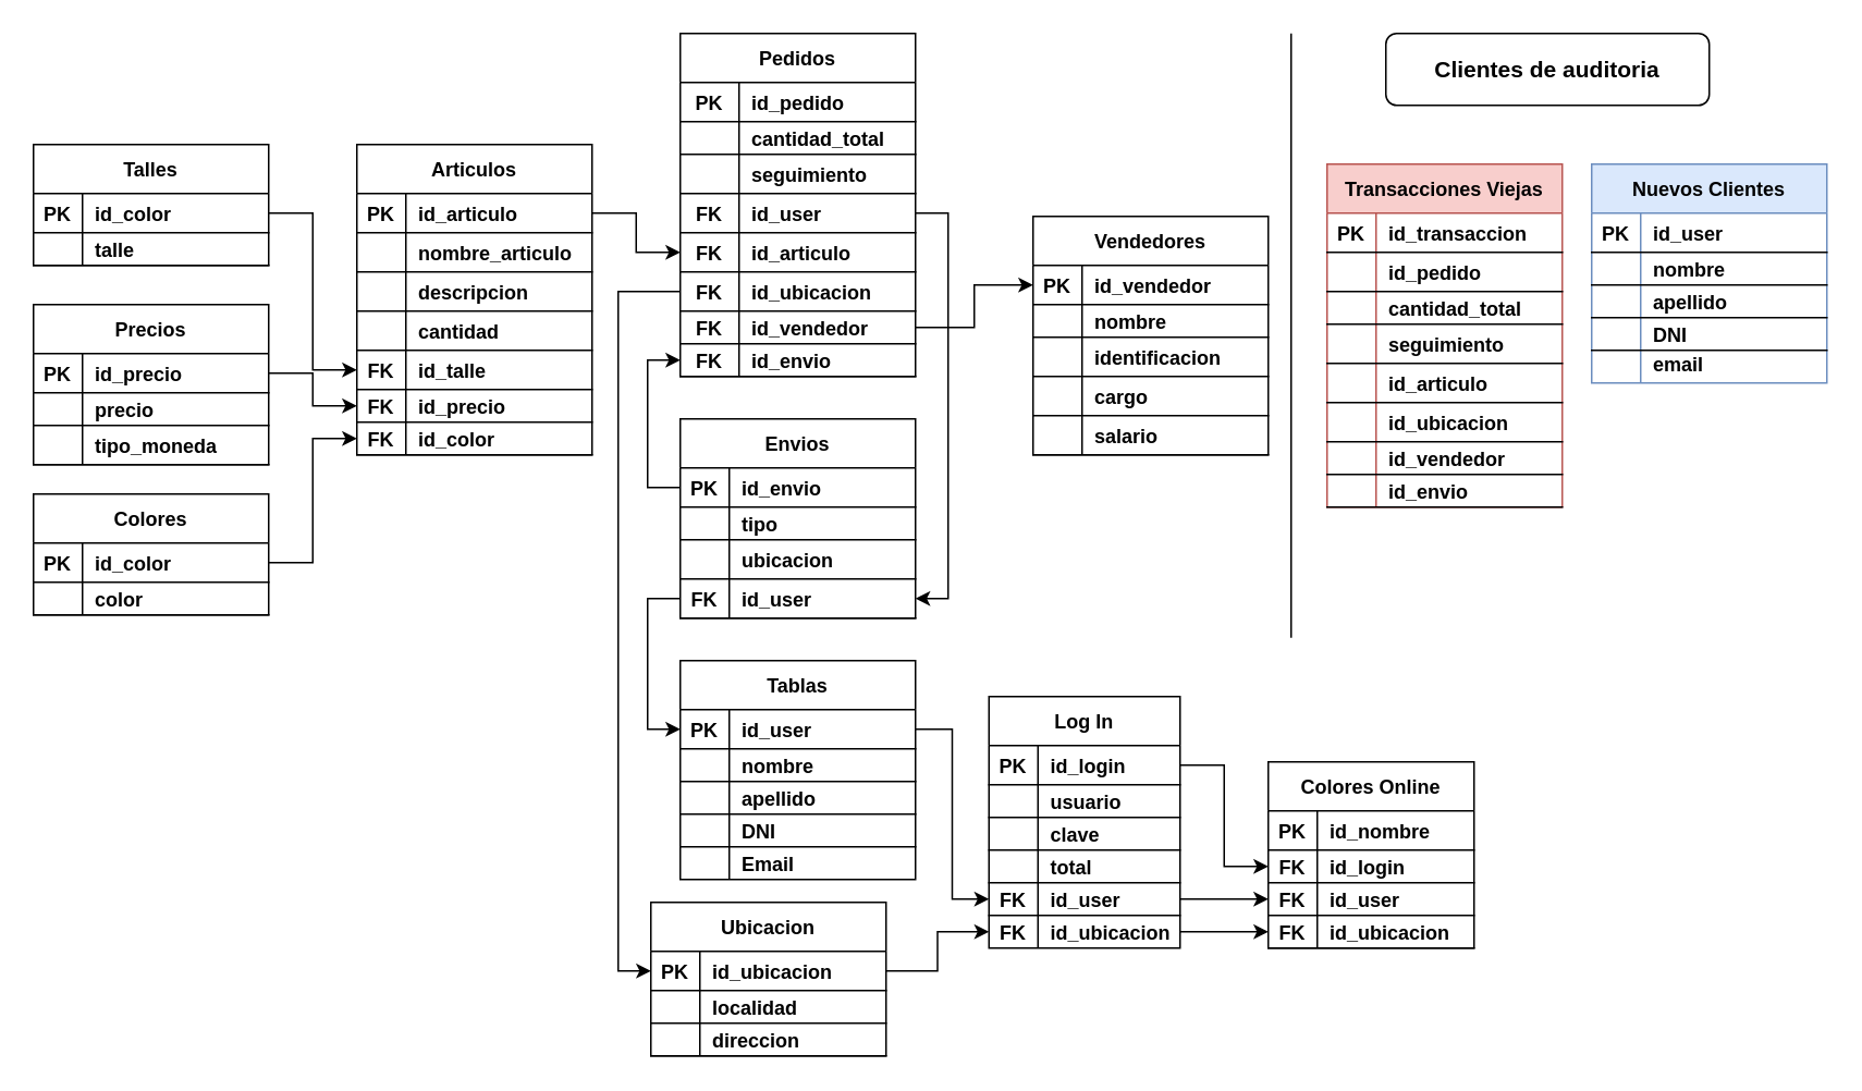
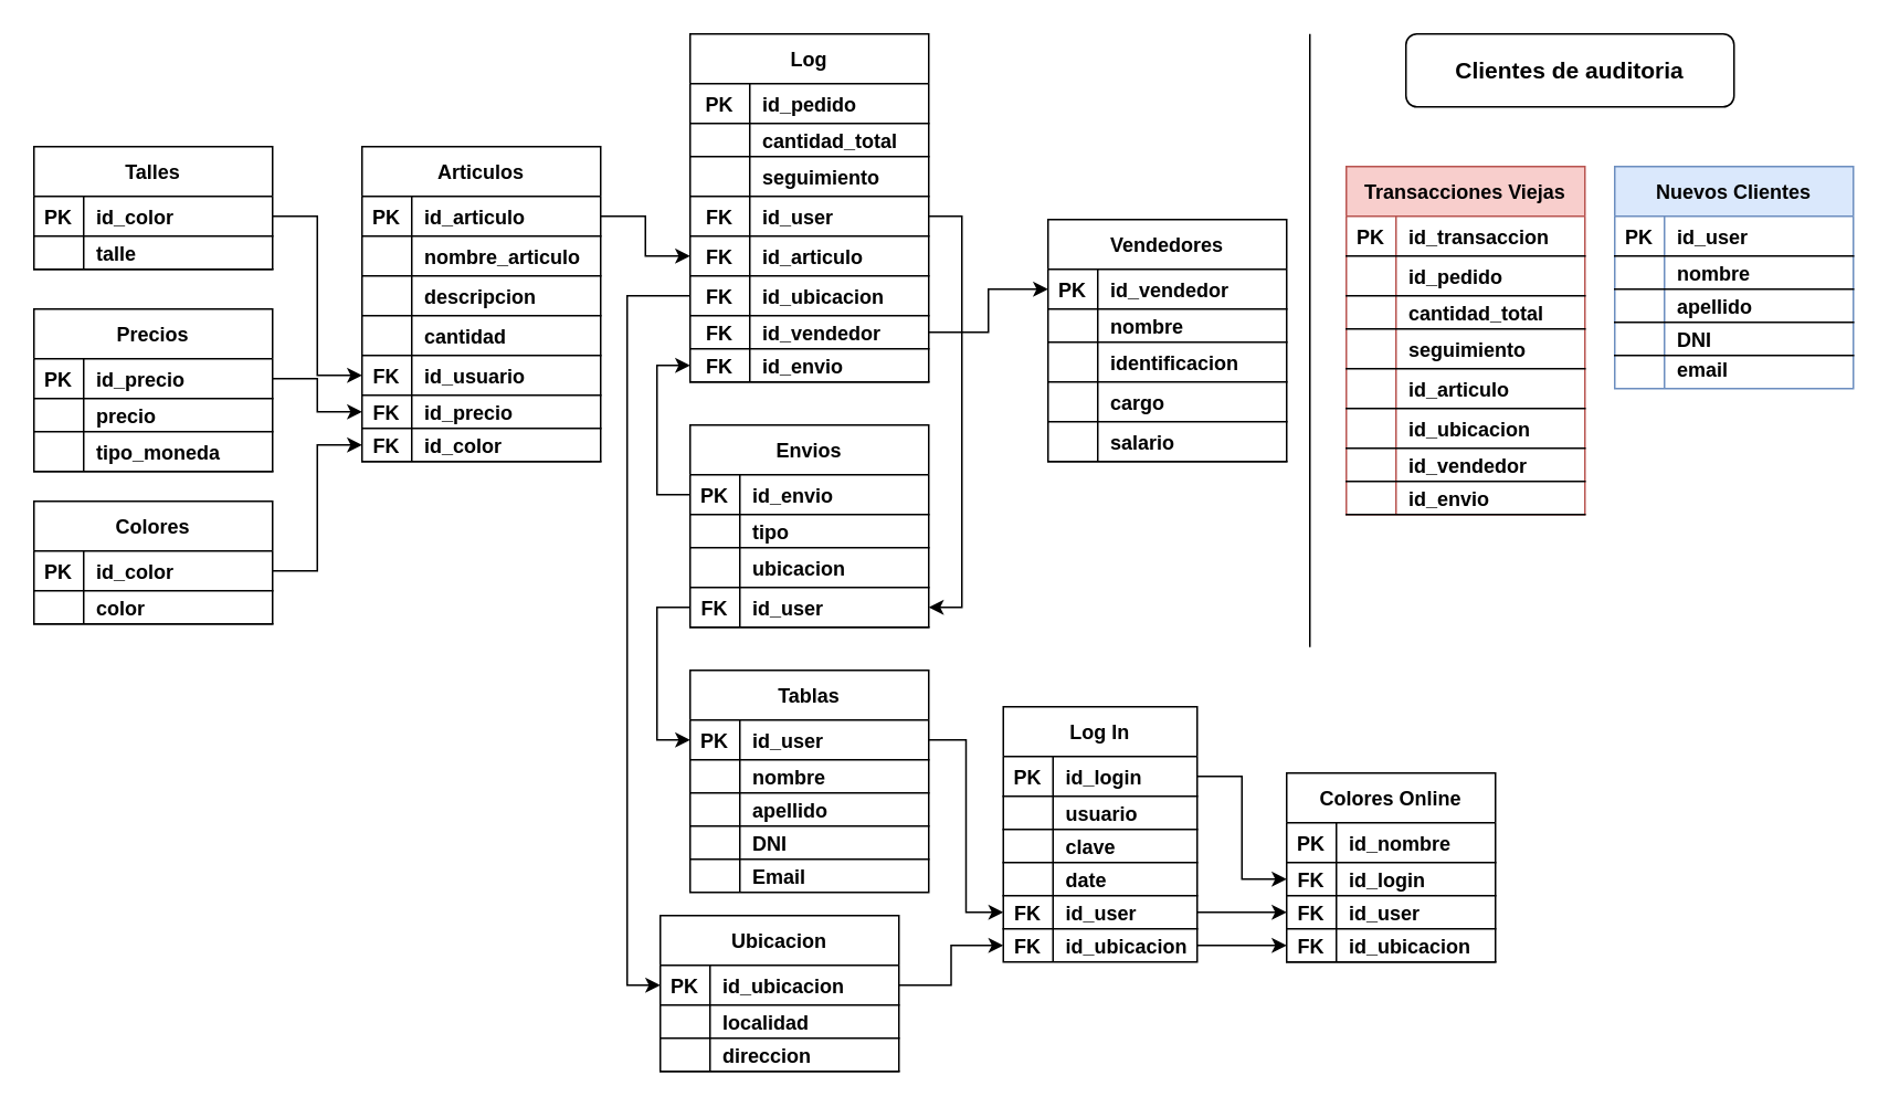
- <mxCell id="72" value="Pedidos" style="shape=table;startSize=30;container=1;collapsible=1;childLayout=tableLayout;fixedRows=1;rowLines=0;fontStyle=1;align=center;resizeLast=1;rounded=0;glass=0;" parent="1" vertex="1"><mxGeometry x="416" y="20" width="144" height="210" as="geometry"><mxRectangle x="-234" y="162" width="90" height="36" as="alternateBounds" /></mxGeometry></mxCell>
+ <mxCell id="72" value="Log" style="shape=table;startSize=30;container=1;collapsible=1;childLayout=tableLayout;fixedRows=1;rowLines=0;fontStyle=1;align=center;resizeLast=1;rounded=0;glass=0;" parent="1" vertex="1"><mxGeometry x="416" y="20" width="144" height="210" as="geometry"><mxRectangle x="-234" y="162" width="90" height="36" as="alternateBounds" /></mxGeometry></mxCell>
- <mxCell id="65" value="id_talle" style="shape=partialRectangle;connectable=0;fillColor=none;top=0;left=0;bottom=0;right=0;align=left;spacingLeft=6;fontStyle=1;overflow=hidden;rounded=0;glass=0;" parent="63" vertex="1"><mxGeometry x="30" width="114" height="24" as="geometry"><mxRectangle width="114" height="24" as="alternateBounds" /></mxGeometry></mxCell>
+ <mxCell id="65" value="id_usuario" style="shape=partialRectangle;connectable=0;fillColor=none;top=0;left=0;bottom=0;right=0;align=left;spacingLeft=6;fontStyle=1;overflow=hidden;rounded=0;glass=0;" parent="63" vertex="1"><mxGeometry x="30" width="114" height="24" as="geometry"><mxRectangle width="114" height="24" as="alternateBounds" /></mxGeometry></mxCell>
- <mxCell id="30" value="total" style="shape=partialRectangle;connectable=0;fillColor=none;top=0;left=0;bottom=0;right=0;align=left;spacingLeft=6;fontStyle=1;overflow=hidden;rounded=0;glass=0;" parent="28" vertex="1"><mxGeometry x="30" width="87" height="20" as="geometry"><mxRectangle width="87" height="20" as="alternateBounds" /></mxGeometry></mxCell>
+ <mxCell id="30" value="date" style="shape=partialRectangle;connectable=0;fillColor=none;top=0;left=0;bottom=0;right=0;align=left;spacingLeft=6;fontStyle=1;overflow=hidden;rounded=0;glass=0;" parent="28" vertex="1"><mxGeometry x="30" width="87" height="20" as="geometry"><mxRectangle width="87" height="20" as="alternateBounds" /></mxGeometry></mxCell>
